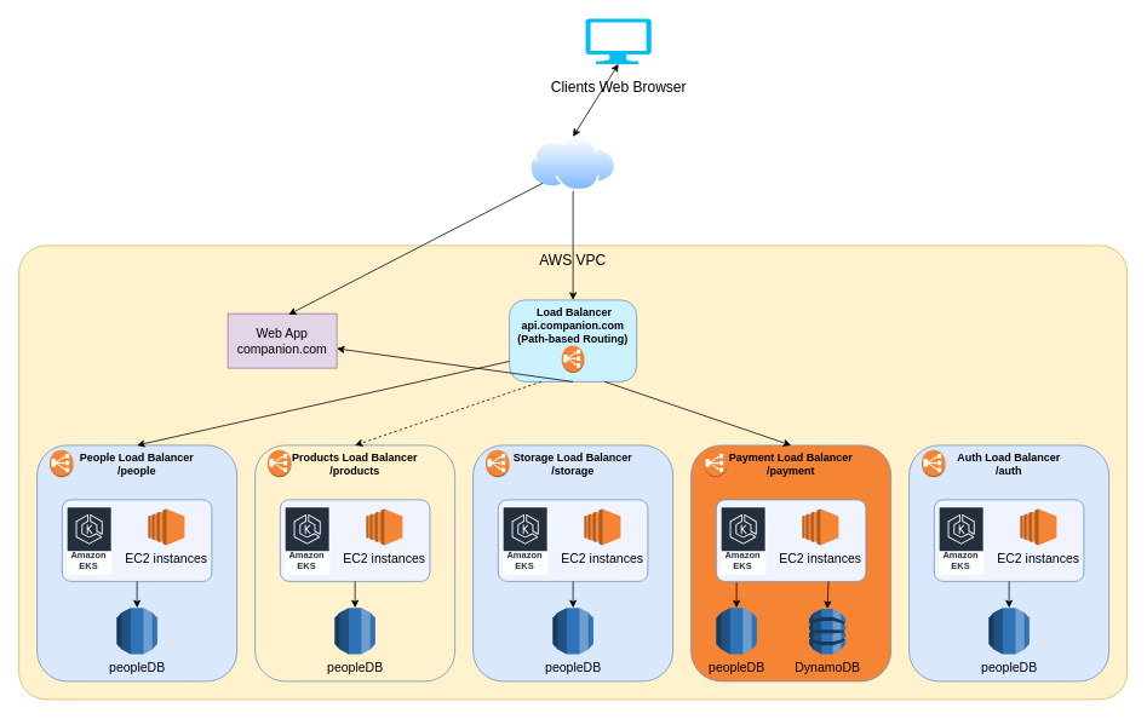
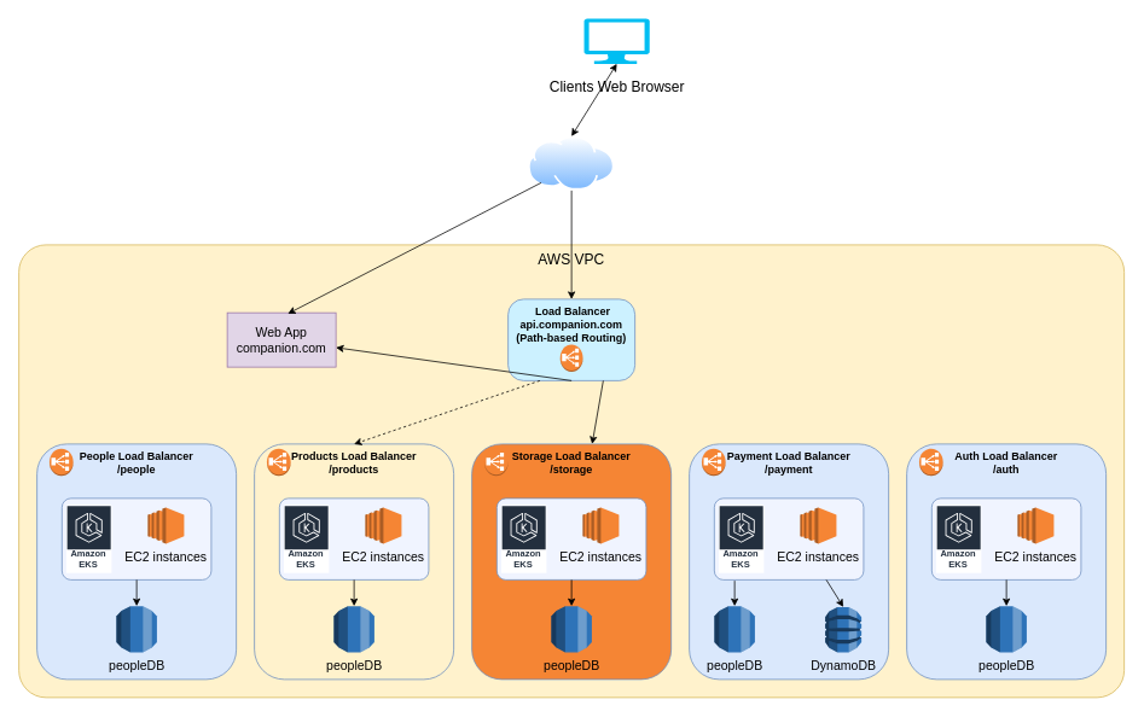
- <mxCell id="61" value="" style="endArrow=classic;html=1;fontSize=14;exitX=0;exitY=0.75;exitDx=0;exitDy=0;entryX=0.5;entryY=0;entryDx=0;entryDy=0;" edge="1" parent="1" source="10" target="13"><mxGeometry width="50" height="50" relative="1" as="geometry"><mxPoint x="660" y="400" as="sourcePoint" /><mxPoint x="660" y="520" as="targetPoint" /></mxGeometry></mxCell>
- <mxCell id="60" value="" style="endArrow=classic;html=1;fontSize=14;exitX=0.75;exitY=1;exitDx=0;exitDy=0;entryX=0.5;entryY=0;entryDx=0;entryDy=0;" edge="1" parent="1" source="10" target="40"><mxGeometry width="50" height="50" relative="1" as="geometry"><mxPoint x="640" y="380" as="sourcePoint" /><mxPoint x="640" y="500" as="targetPoint" /></mxGeometry></mxCell>
+ <mxCell id="60" value="" style="endArrow=classic;html=1;fontSize=14;exitX=0.75;exitY=1;exitDx=0;exitDy=0;" edge="1" parent="1" source="10" target="31"><mxGeometry width="50" height="50" relative="1" as="geometry"><mxPoint x="640" y="380" as="sourcePoint" /><mxPoint x="640" y="500" as="targetPoint" /></mxGeometry></mxCell>
- <mxCell id="31" value="&lt;div&gt;Storage Load Balancer&lt;br&gt;&lt;/div&gt;/storage" style="whiteSpace=wrap;html=1;rounded=1;fontStyle=1;strokeColor=#6c8ebf;fillColor=#dae8fc;verticalAlign=top;align=center;" vertex="1" parent="30"><mxGeometry width="220" height="260" as="geometry" /></mxCell>
+ <mxCell id="31" value="&lt;div&gt;Storage Load Balancer&lt;br&gt;&lt;/div&gt;/storage" style="whiteSpace=wrap;html=1;rounded=1;fontStyle=1;strokeColor=#6c8ebf;fillColor=#f58534;verticalAlign=top;align=center;" vertex="1" parent="30"><mxGeometry width="220" height="260" as="geometry" /></mxCell>
- <mxCell id="40" value="&lt;div&gt;Payment Load Balancer&lt;br&gt;&lt;/div&gt;/payment" style="whiteSpace=wrap;html=1;rounded=1;fontStyle=1;strokeColor=#6c8ebf;fillColor=#f58534;verticalAlign=top;align=center;" vertex="1" parent="39"><mxGeometry width="220" height="260" as="geometry" /></mxCell>
+ <mxCell id="40" value="&lt;div&gt;Payment Load Balancer&lt;br&gt;&lt;/div&gt;/payment" style="whiteSpace=wrap;html=1;rounded=1;fontStyle=1;strokeColor=#6c8ebf;fillColor=#dae8fc;verticalAlign=top;align=center;" vertex="1" parent="39"><mxGeometry width="220" height="260" as="geometry" /></mxCell>
- <mxCell id="48" value="DynamoDB" style="outlineConnect=0;dashed=0;verticalLabelPosition=bottom;verticalAlign=top;align=center;html=1;shape=mxgraph.aws3.dynamo_db;fillColor=#2E73B8;gradientColor=none;fontSize=14;" vertex="1" parent="39"><mxGeometry x="130" y="180" width="40" height="50" as="geometry" /></mxCell>
+ <mxCell id="48" value="DynamoDB" style="outlineConnect=0;dashed=0;verticalLabelPosition=bottom;verticalAlign=top;align=center;html=1;shape=mxgraph.aws3.dynamo_db;fillColor=#2E73B8;gradientColor=none;fontSize=14;" vertex="1" parent="39"><mxGeometry x="150" y="180" width="40" height="50" as="geometry" /></mxCell>
